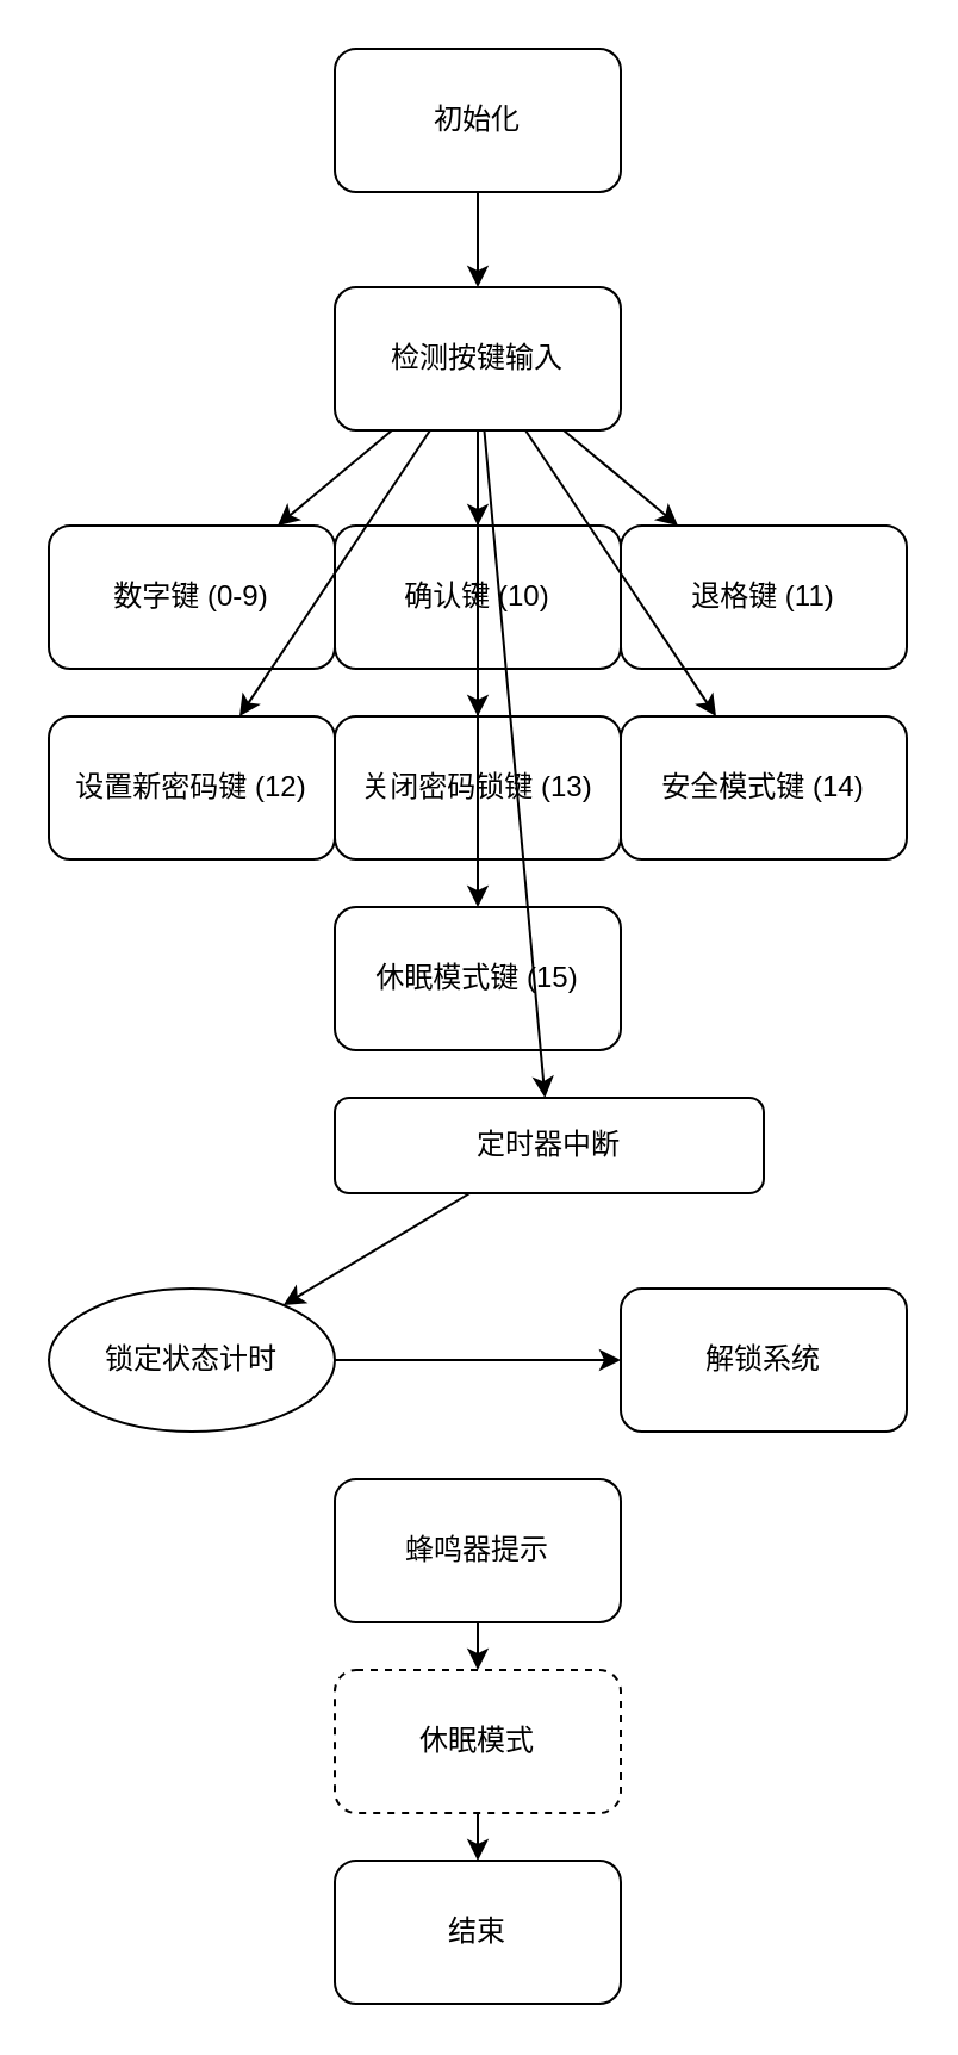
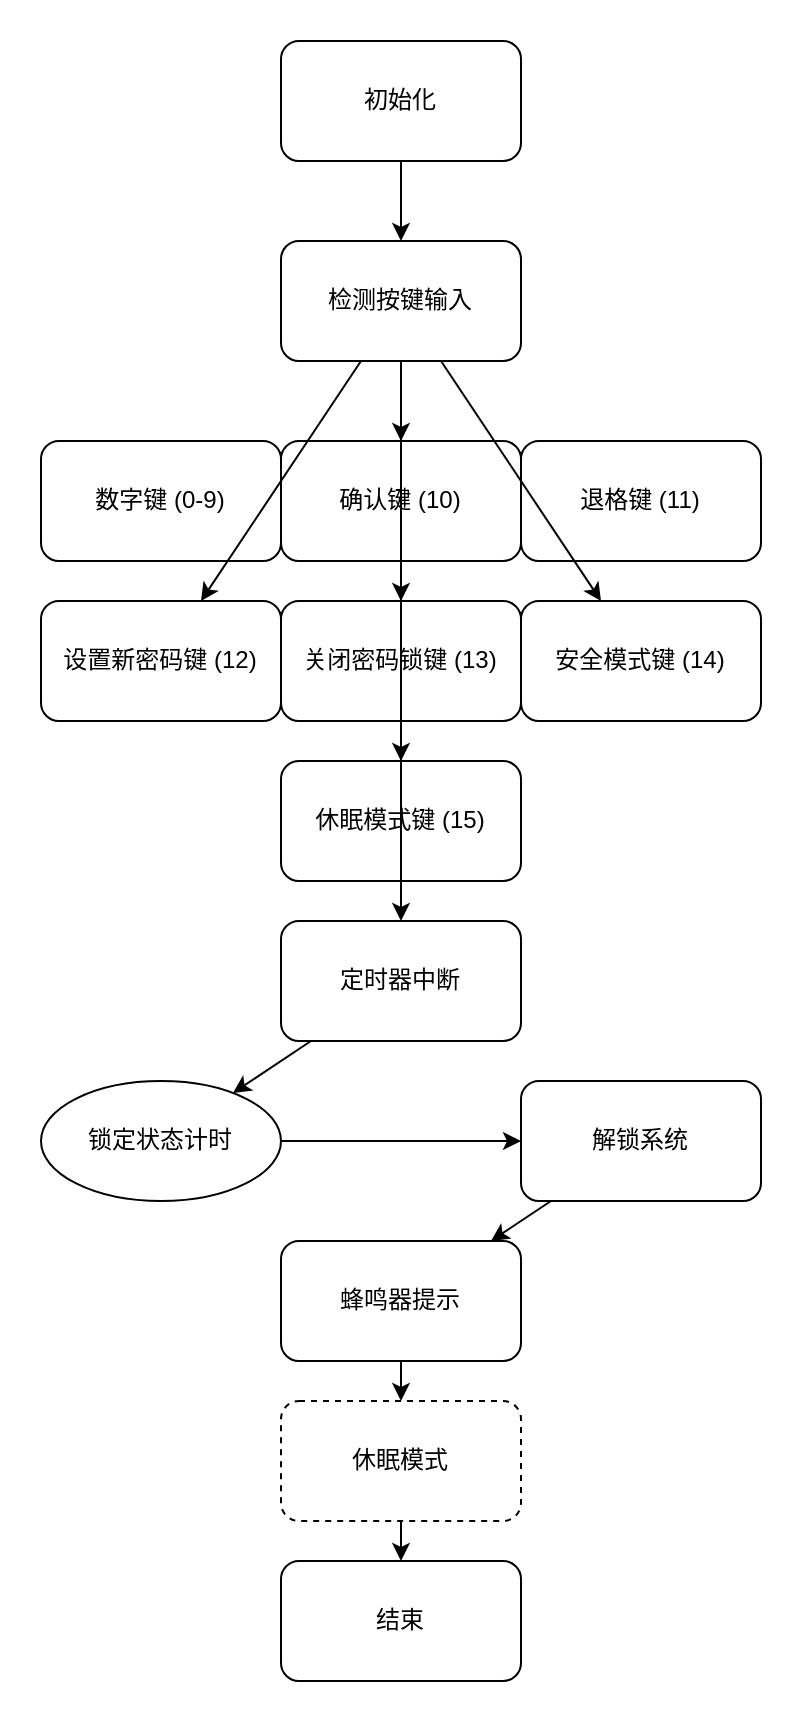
- <mxCell id="18" value="" edge="1" parent="1" source="3" target="4"><mxGeometry relative="1" as="geometry" /></mxCell>
- <mxCell id="20" value="" edge="1" parent="1" source="3" target="6"><mxGeometry relative="1" as="geometry" /></mxCell>
- <mxCell id="11" value="定时器中断" style="rounded=1;whiteSpace=wrap;html=1;" vertex="1" parent="1"><mxGeometry x="140" y="460" width="180" height="40" as="geometry" /></mxCell>
+ <mxCell id="11" value="定时器中断" style="rounded=1;whiteSpace=wrap;html=1;" vertex="1" parent="1"><mxGeometry x="140" y="460" width="120" height="60" as="geometry" /></mxCell>
+ <mxCell id="28" value="" edge="1" parent="1" source="13" target="14"><mxGeometry relative="1" as="geometry" /></mxCell>
